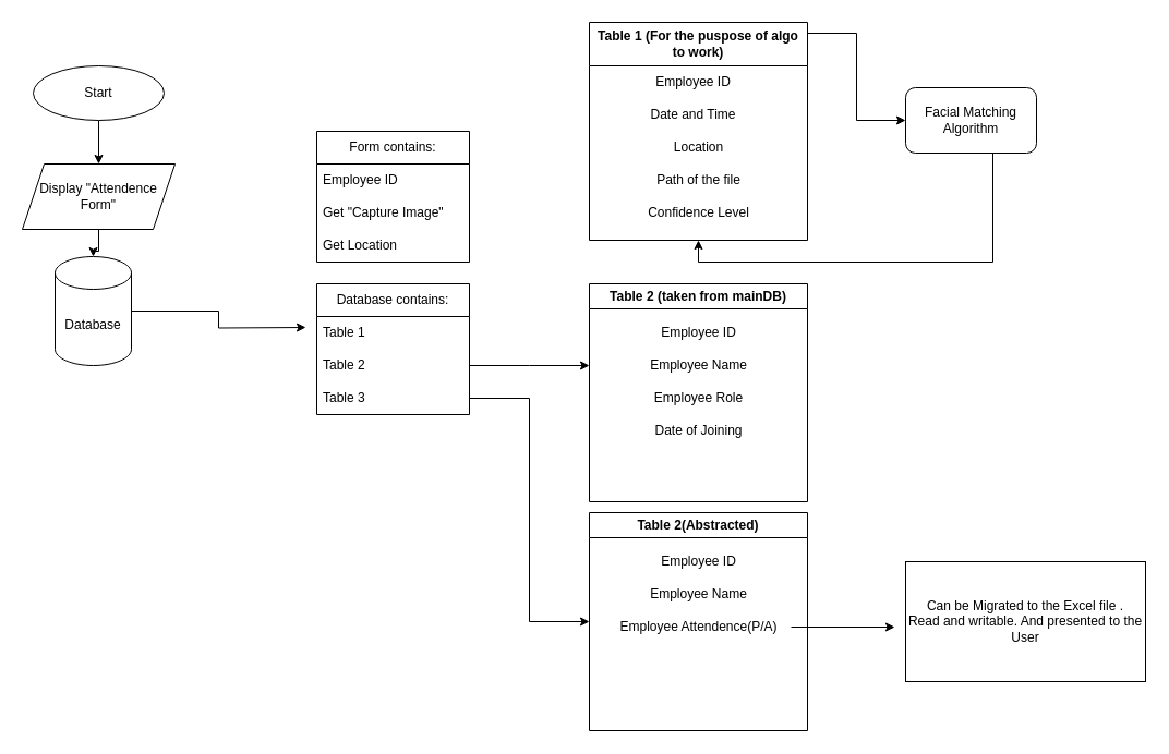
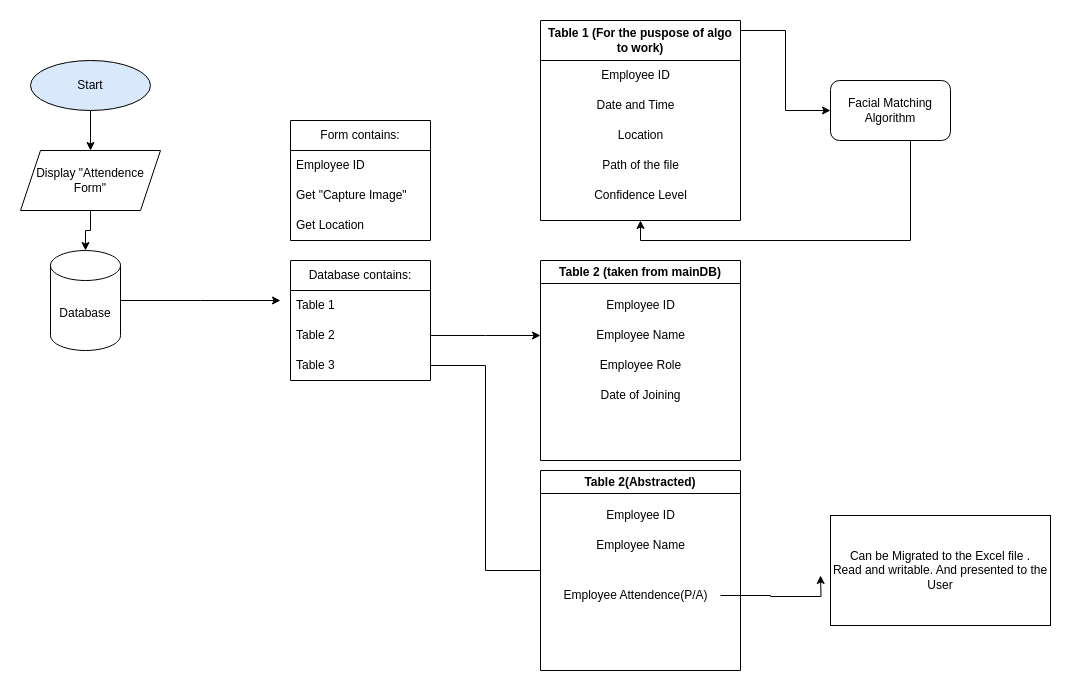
- <mxCell id="3" value="Start" style="ellipse;whiteSpace=wrap;html=1;" parent="1" vertex="1"><mxGeometry x="30" y="60" width="120" height="50" as="geometry" /></mxCell>
+ <mxCell id="3" value="Start" style="ellipse;whiteSpace=wrap;html=1;fillColor=#dae8fc;" parent="1" vertex="1"><mxGeometry x="30" y="60" width="120" height="50" as="geometry" /></mxCell>
- <mxCell id="11" value="Database" style="shape=cylinder3;whiteSpace=wrap;html=1;boundedLbl=1;backgroundOutline=1;size=15;" parent="1" vertex="1"><mxGeometry x="50" y="235" width="70" height="100" as="geometry" /></mxCell>
+ <mxCell id="11" value="Database" style="shape=cylinder3;whiteSpace=wrap;html=1;boundedLbl=1;backgroundOutline=1;size=15;" parent="1" vertex="1"><mxGeometry x="50" y="250" width="70" height="100" as="geometry" /></mxCell>
- <mxCell id="34" style="edgeStyle=orthogonalEdgeStyle;rounded=0;orthogonalLoop=1;jettySize=auto;html=1;entryX=0;entryY=0.5;entryDx=0;entryDy=0;" parent="1" source="16" target="29" edge="1"><mxGeometry relative="1" as="geometry" /></mxCell>
+ <mxCell id="34" style="edgeStyle=orthogonalEdgeStyle;rounded=0;orthogonalLoop=1;jettySize=auto;html=1;entryX=0;entryY=0.5;entryDx=0;entryDy=0;endArrow=none;" parent="1" source="16" target="29" edge="1"><mxGeometry relative="1" as="geometry" /></mxCell>
- <mxCell id="33" value="Employee Attendence(P/A)" style="text;html=1;align=center;verticalAlign=middle;resizable=0;points=[];autosize=1;strokeColor=none;fillColor=none;" parent="29" vertex="1"><mxGeometry x="15" y="90" width="170" height="30" as="geometry" /></mxCell>
+ <mxCell id="33" value="Employee Attendence(P/A)" style="text;html=1;align=center;verticalAlign=middle;resizable=0;points=[];autosize=1;strokeColor=none;fillColor=none;" parent="29" vertex="1"><mxGeometry x="10" y="110" width="170" height="30" as="geometry" /></mxCell>
